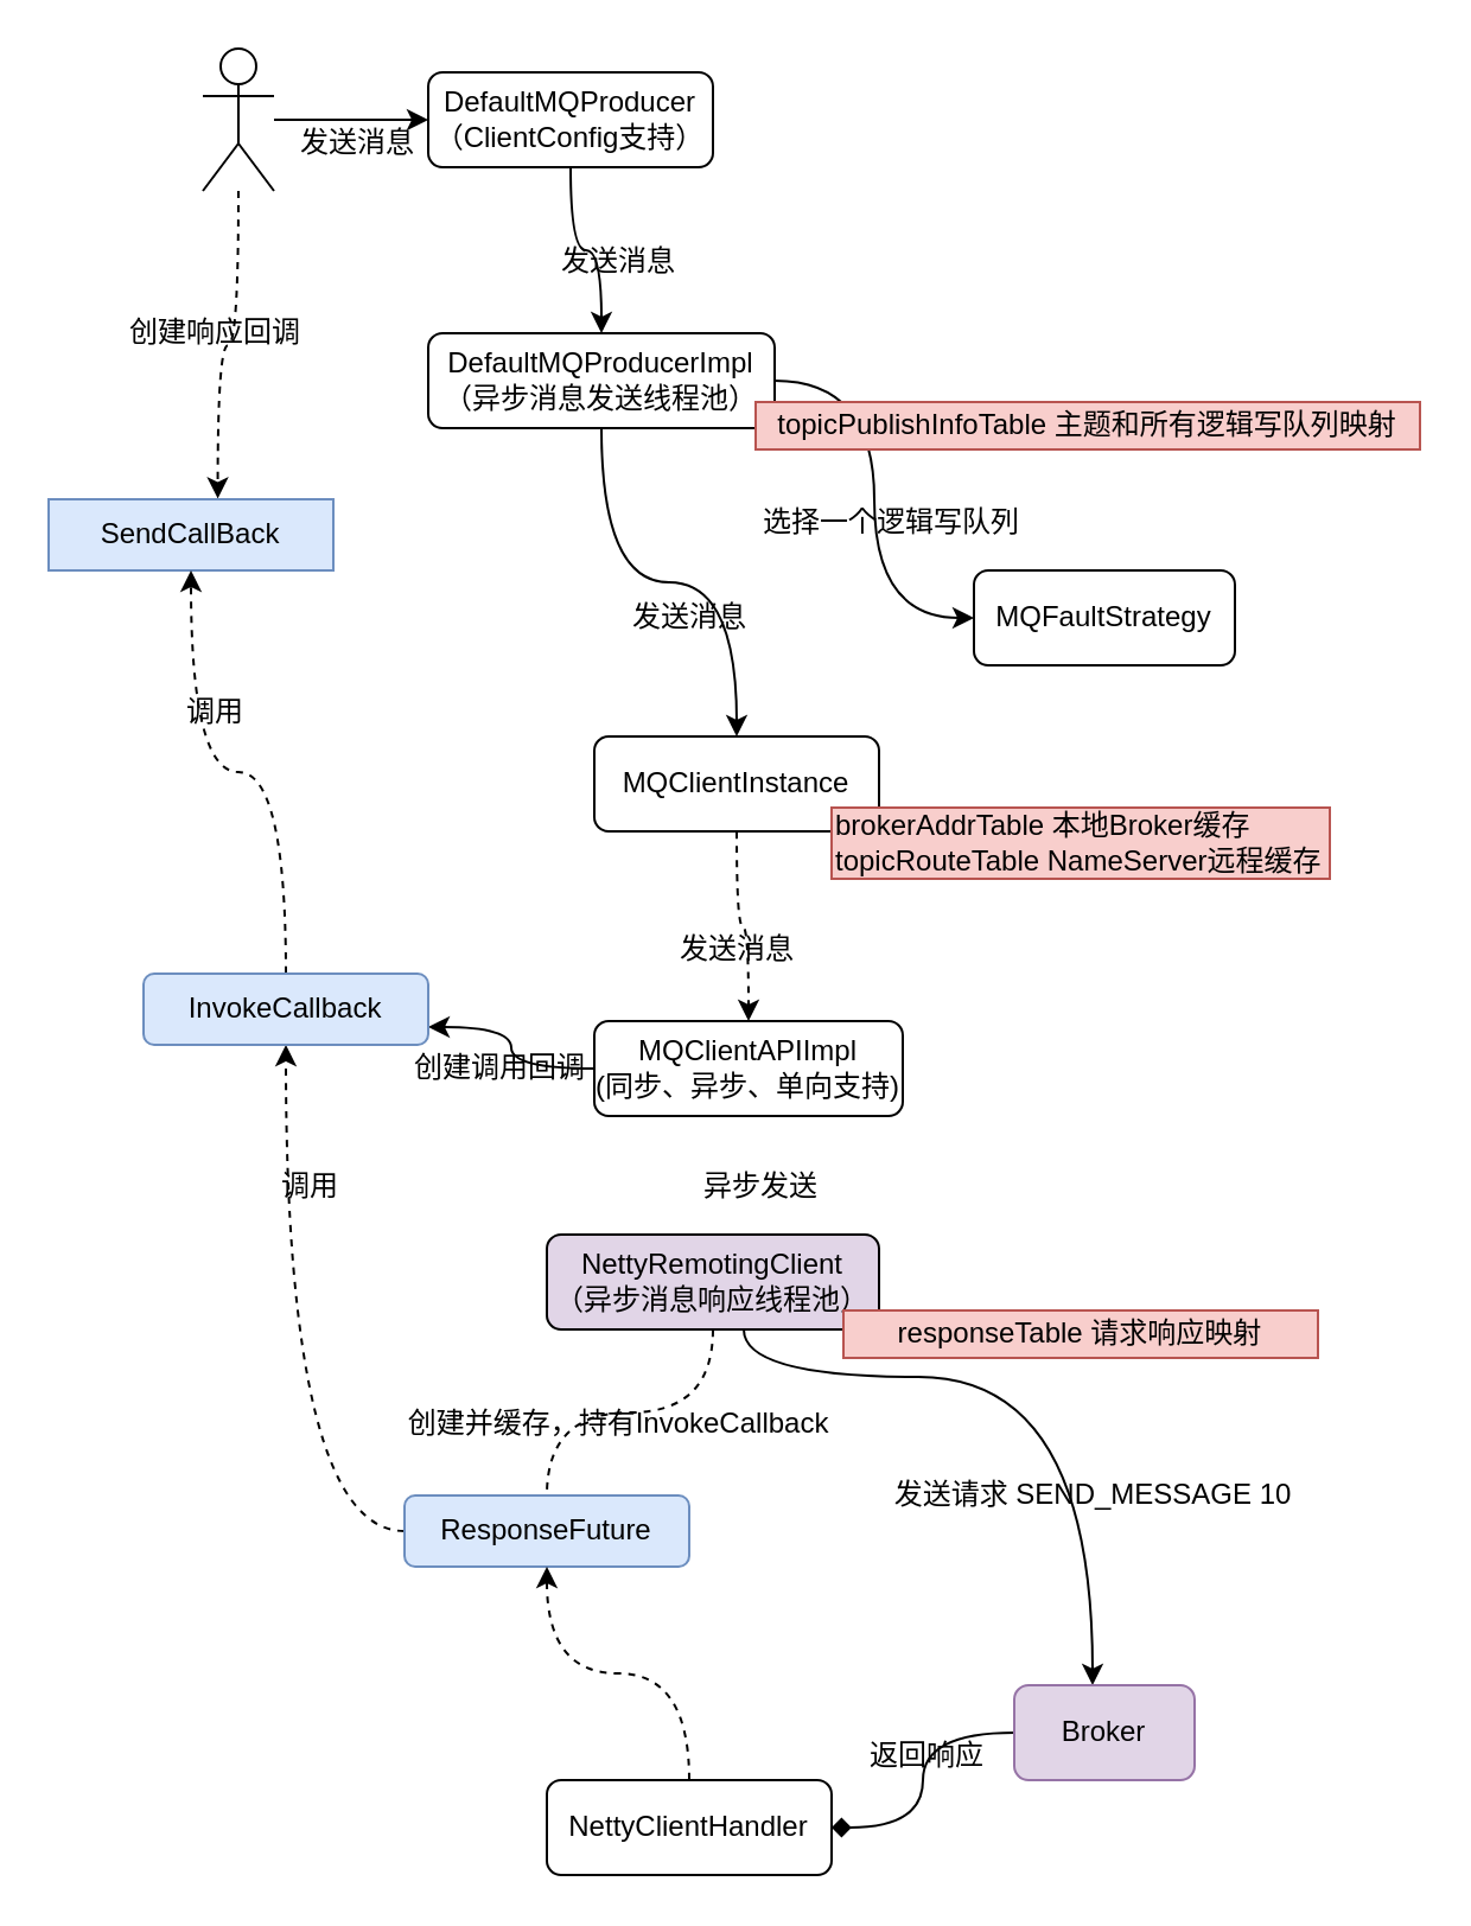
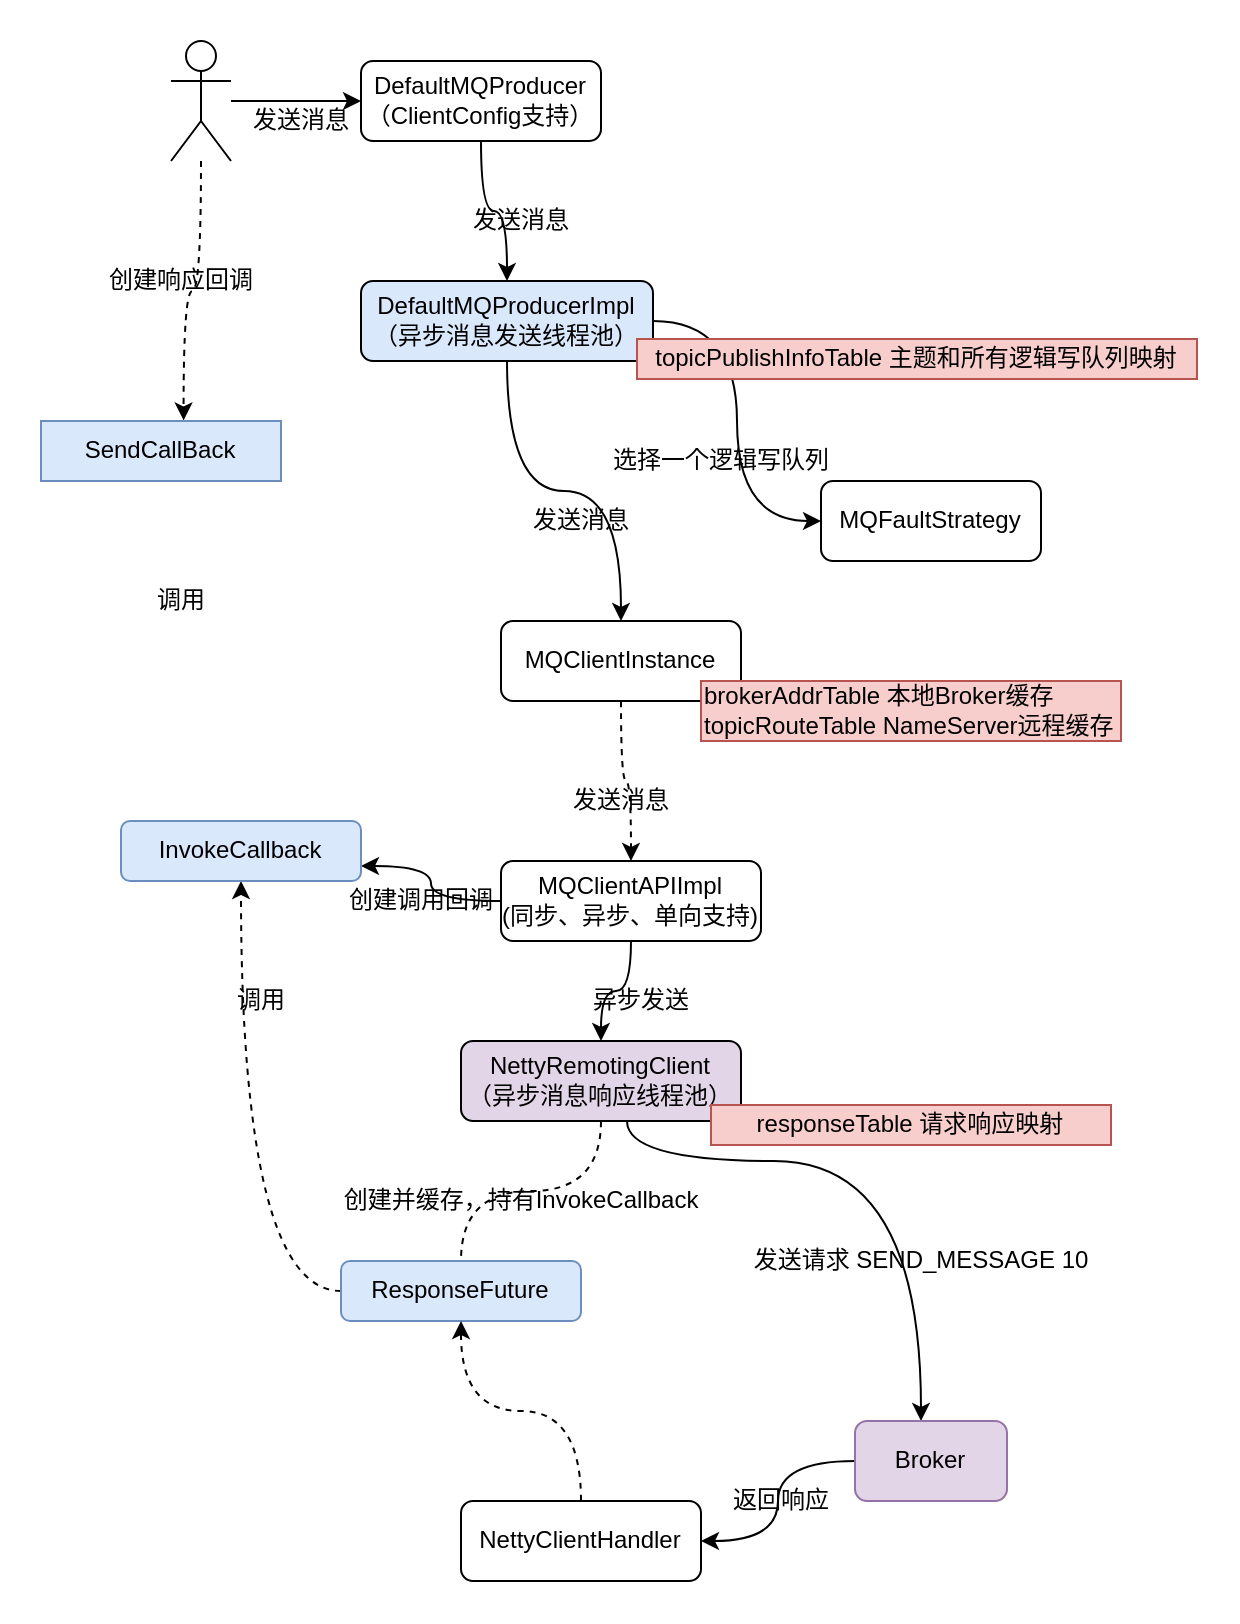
- <mxCell id="6" value="DefaultMQProducerImpl&lt;br&gt;（异步消息发送线程池）" style="rounded=1;whiteSpace=wrap;html=1;" parent="1" vertex="1"><mxGeometry x="180" y="140" width="146" height="40" as="geometry" /></mxCell>
+ <mxCell id="6" value="DefaultMQProducerImpl&lt;br&gt;（异步消息发送线程池）" style="rounded=1;whiteSpace=wrap;html=1;fillColor=#dae8fc;" parent="1" vertex="1"><mxGeometry x="180" y="140" width="146" height="40" as="geometry" /></mxCell>
- <mxCell id="17" value="选择一个逻辑写队列" style="text;html=1;align=center;verticalAlign=middle;resizable=0;points=[];autosize=1;strokeColor=none;fillColor=none;" parent="1" vertex="1"><mxGeometry x="315" y="210" width="120" height="20" as="geometry" /></mxCell>
+ <mxCell id="17" value="选择一个逻辑写队列" style="text;html=1;align=center;verticalAlign=middle;resizable=0;points=[];autosize=1;strokeColor=none;fillColor=none;" parent="1" vertex="1"><mxGeometry x="300" y="220" width="120" height="20" as="geometry" /></mxCell>
- <mxCell id="39" style="edgeStyle=orthogonalEdgeStyle;curved=1;rounded=0;orthogonalLoop=1;jettySize=auto;html=1;entryX=0.5;entryY=1;entryDx=0;entryDy=0;dashed=1;" edge="1" parent="1" source="40" target="37"><mxGeometry relative="1" as="geometry" /></mxCell>
+ <mxCell id="19" style="edgeStyle=orthogonalEdgeStyle;rounded=0;orthogonalLoop=1;jettySize=auto;html=1;curved=1;" parent="1" source="21" target="25" edge="1"><mxGeometry relative="1" as="geometry" /></mxCell>
- <mxCell id="36" value="返回响应" style="text;html=1;align=center;verticalAlign=middle;resizable=0;points=[];autosize=1;strokeColor=none;fillColor=none;" parent="1" vertex="1"><mxGeometry x="360" y="730" width="60" height="20" as="geometry" /></mxCell>
+ <mxCell id="36" value="返回响应" style="text;html=1;align=center;verticalAlign=middle;resizable=0;points=[];autosize=1;strokeColor=none;fillColor=none;" parent="1" vertex="1"><mxGeometry x="360" y="740" width="60" height="20" as="geometry" /></mxCell>
- <mxCell id="31" style="edgeStyle=orthogonalEdgeStyle;curved=1;rounded=0;orthogonalLoop=1;jettySize=auto;html=1;entryX=1;entryY=0.5;entryDx=0;entryDy=0;endArrow=diamond;" parent="1" source="32" target="35" edge="1"><mxGeometry relative="1" as="geometry" /></mxCell>
+ <mxCell id="31" style="edgeStyle=orthogonalEdgeStyle;curved=1;rounded=0;orthogonalLoop=1;jettySize=auto;html=1;entryX=1;entryY=0.5;entryDx=0;entryDy=0;" parent="1" source="32" target="35" edge="1"><mxGeometry relative="1" as="geometry" /></mxCell>
